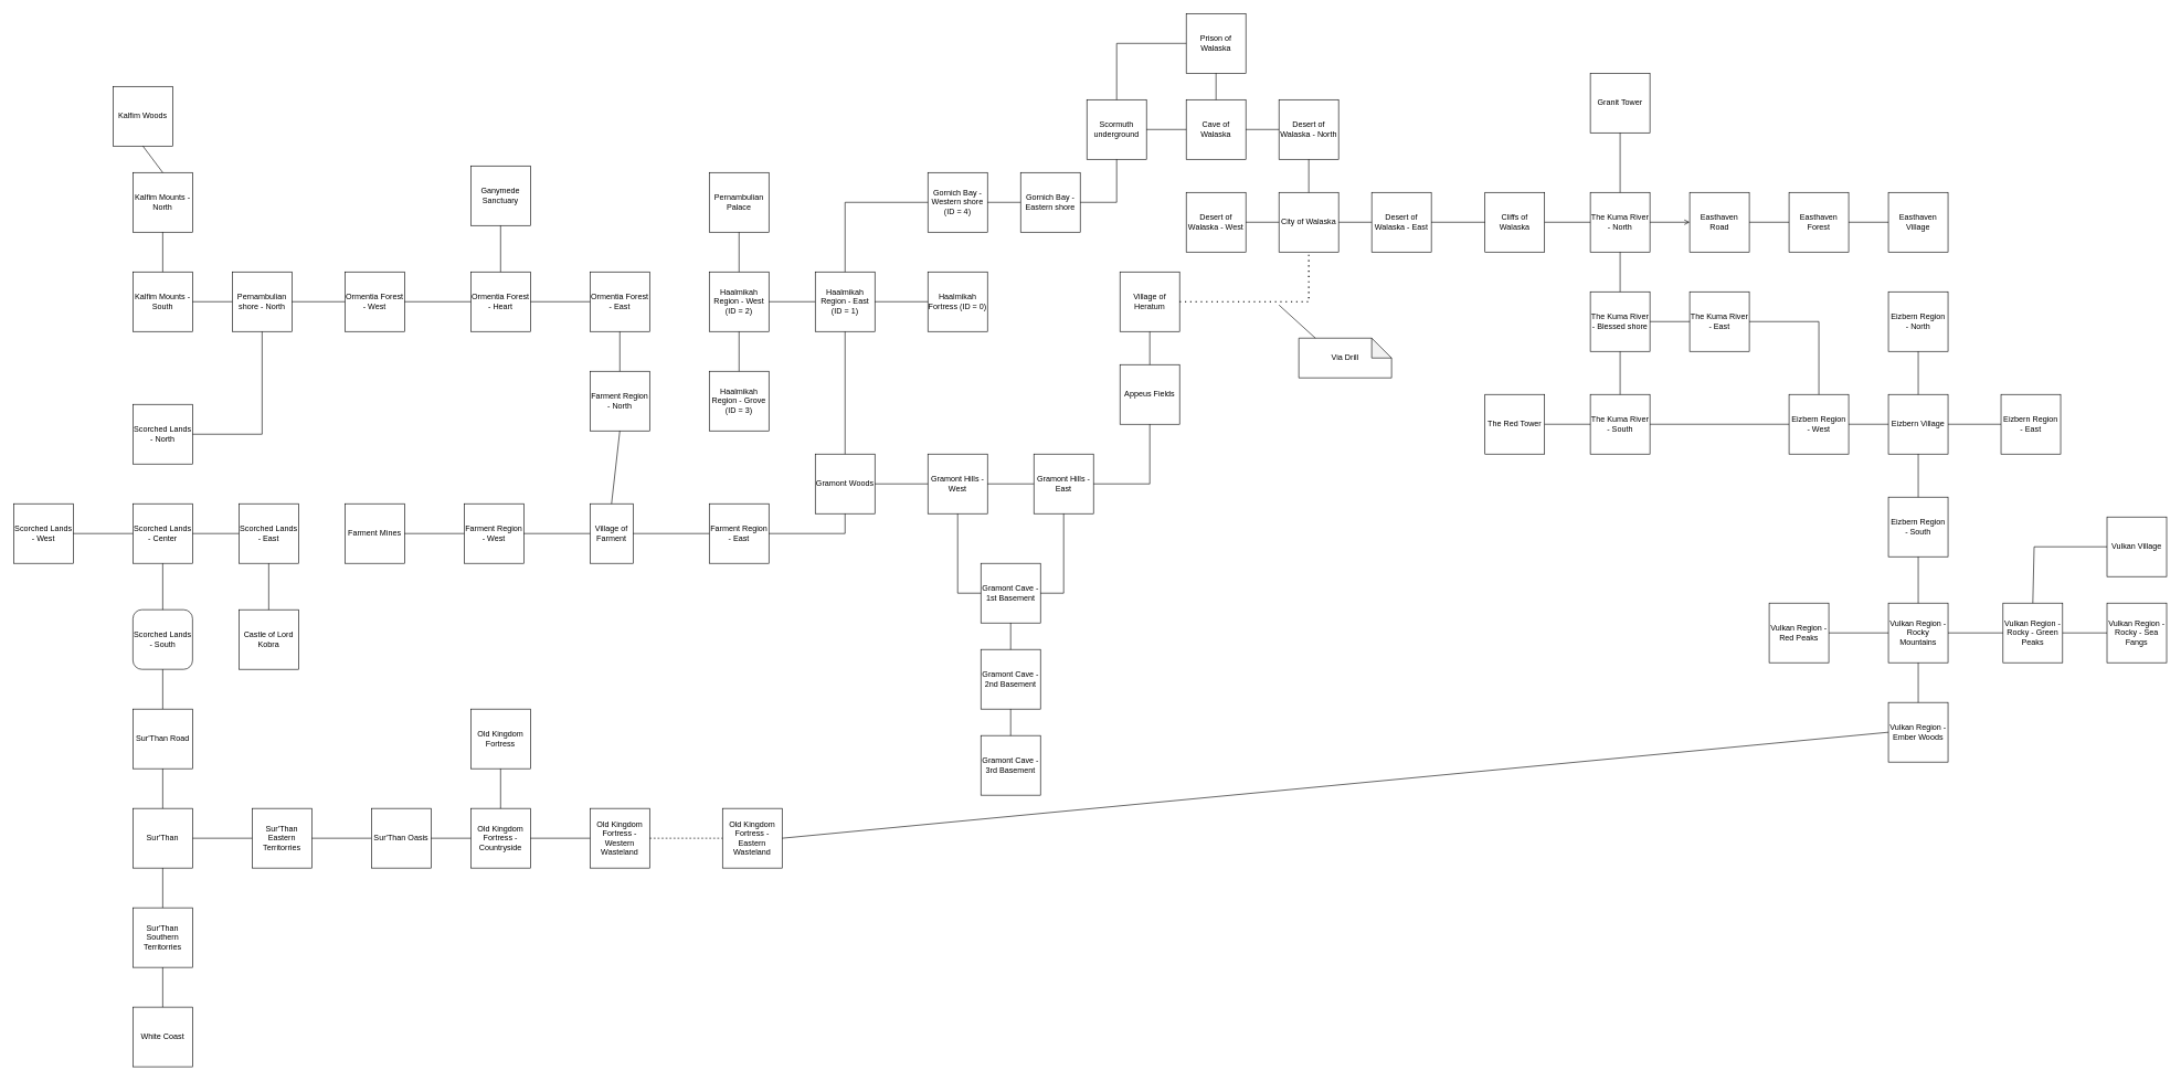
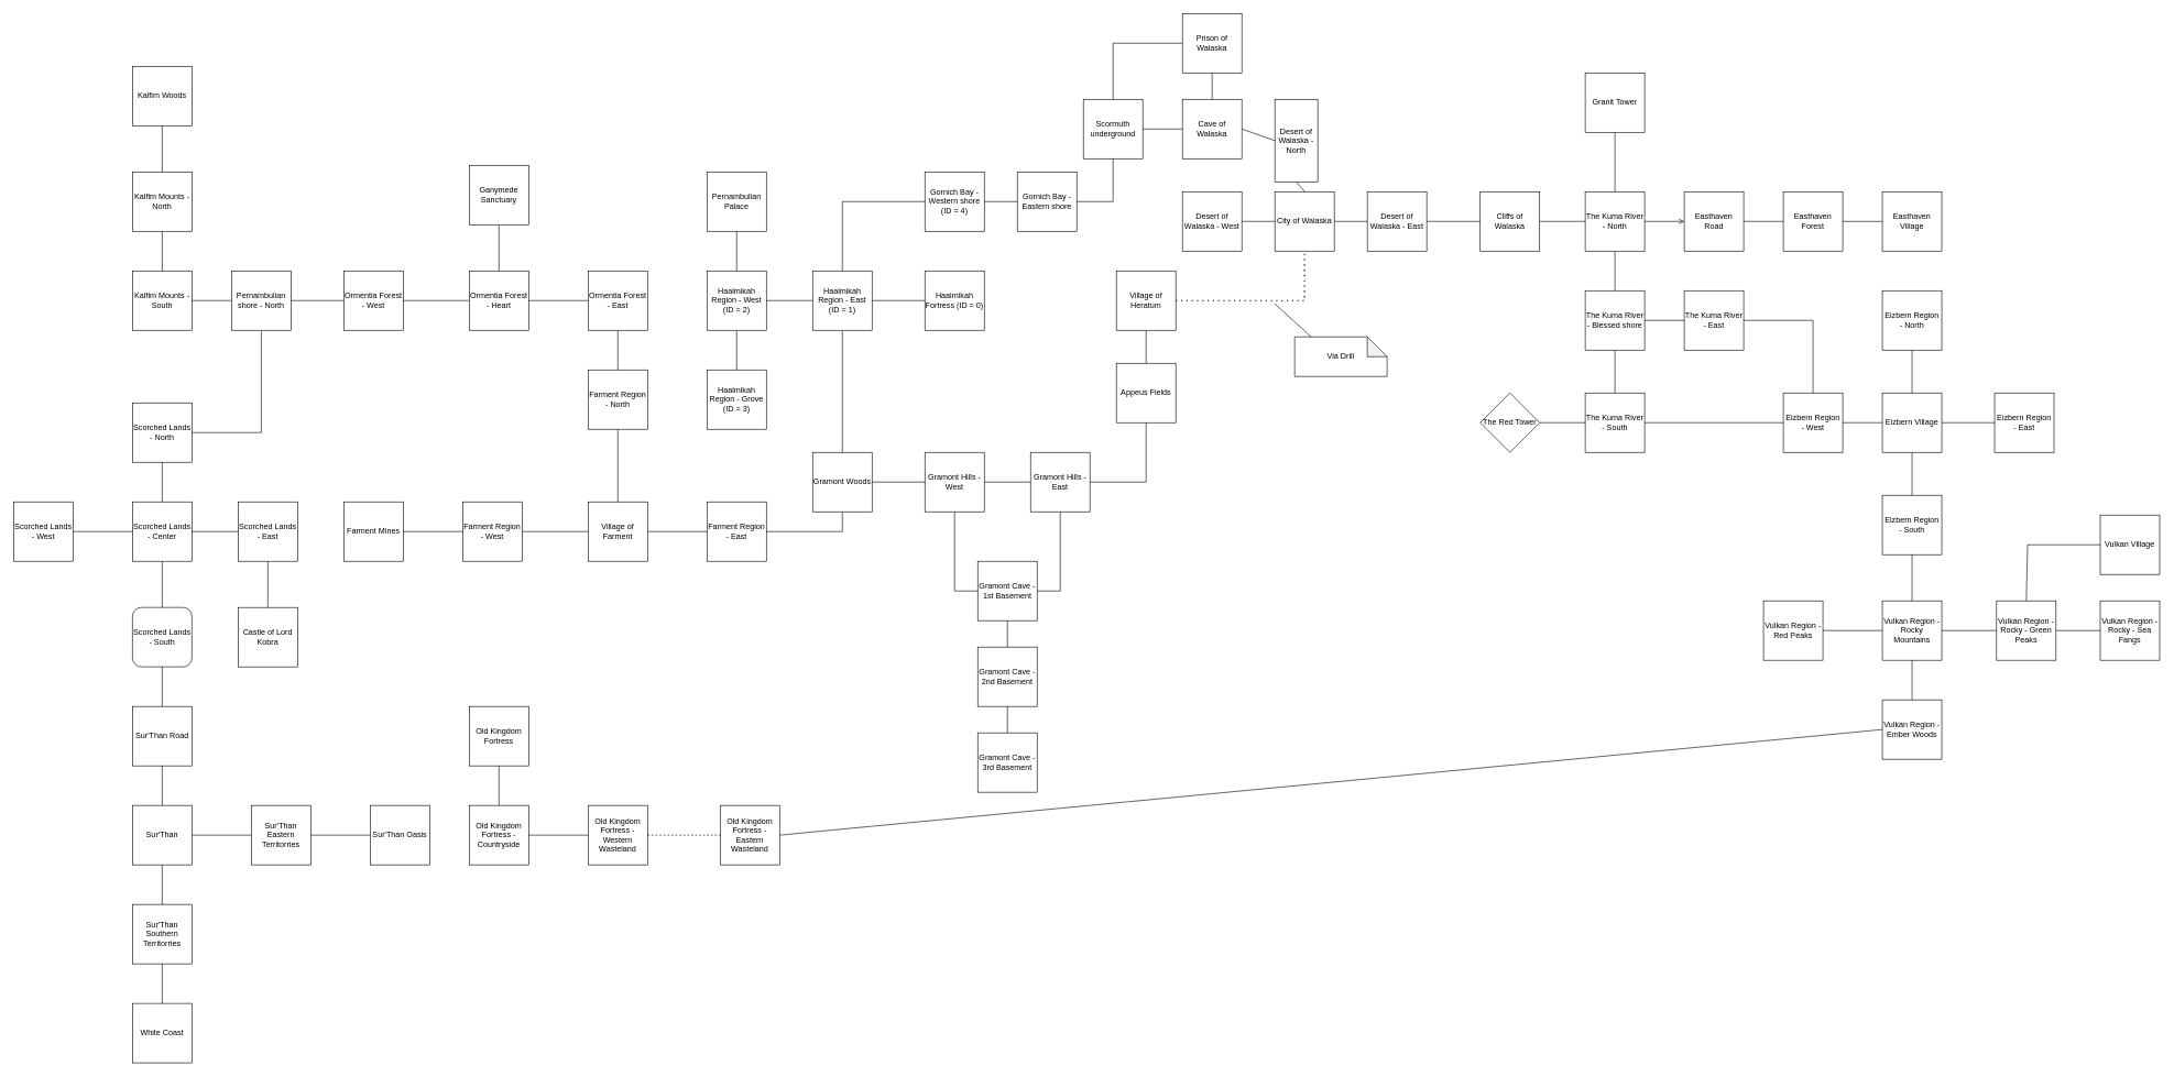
- <mxCell id="67" value="Kalfim Woods" style="whiteSpace=wrap;html=1;aspect=fixed;align=center;horizontal=1;" parent="1" vertex="1"><mxGeometry x="170" y="130" width="90" height="90" as="geometry" /></mxCell>
+ <mxCell id="67" value="Kalfim Woods" style="whiteSpace=wrap;html=1;aspect=fixed;align=center;horizontal=1;" parent="1" vertex="1"><mxGeometry x="200" y="100" width="90" height="90" as="geometry" /></mxCell>
- <mxCell id="49" value="Desert of Walaska - North" style="whiteSpace=wrap;html=1;aspect=fixed;align=center;horizontal=1;" parent="1" vertex="1"><mxGeometry x="1930" y="150" width="90" height="90" as="geometry" /></mxCell>
+ <mxCell id="49" value="Desert of Walaska - North" style="whiteSpace=wrap;html=1;aspect=fixed;align=center;horizontal=1;" parent="1" vertex="1"><mxGeometry x="1930" y="150" width="65" height="125" as="geometry" /></mxCell>
- <mxCell id="114" value="The Red Tower" style="whiteSpace=wrap;html=1;aspect=fixed;align=center;horizontal=1;" parent="1" vertex="1"><mxGeometry x="2241" y="595" width="90" height="90" as="geometry" /></mxCell>
+ <mxCell id="114" value="The Red Tower" style="rhombus;whiteSpace=wrap;html=1;aspect=fixed;align=center;horizontal=1;" parent="1" vertex="1"><mxGeometry x="2241" y="595" width="90" height="90" as="geometry" /></mxCell>
+ <mxCell id="79" value="" style="endArrow=none;html=1;rounded=0;exitX=0.5;exitY=1;exitDx=0;exitDy=0;entryX=0.5;entryY=0;entryDx=0;entryDy=0;" parent="1" source="76" target="78" edge="1"><mxGeometry width="50" height="50" relative="1" as="geometry"><mxPoint x="600" y="780" as="sourcePoint" /><mxPoint x="650" y="730" as="targetPoint" /></mxGeometry></mxCell>
- <mxCell id="25" value="Village of Farment" style="whiteSpace=wrap;html=1;aspect=fixed;align=center;horizontal=1;" parent="1" vertex="1"><mxGeometry x="890" y="760" width="65" height="90" as="geometry" /></mxCell>
+ <mxCell id="25" value="Village of Farment" style="whiteSpace=wrap;html=1;aspect=fixed;align=center;horizontal=1;" parent="1" vertex="1"><mxGeometry x="890" y="760" width="90" height="90" as="geometry" /></mxCell>
- <mxCell id="102" value="" style="endArrow=none;html=1;rounded=0;exitX=1;exitY=0.5;exitDx=0;exitDy=0;entryX=0;entryY=0.5;entryDx=0;entryDy=0;" parent="1" source="98" target="100" edge="1"><mxGeometry width="50" height="50" relative="1" as="geometry"><mxPoint x="710" y="1270" as="sourcePoint" /><mxPoint x="760" y="1220" as="targetPoint" /></mxGeometry></mxCell>
